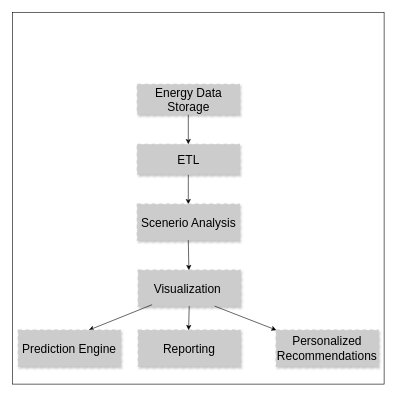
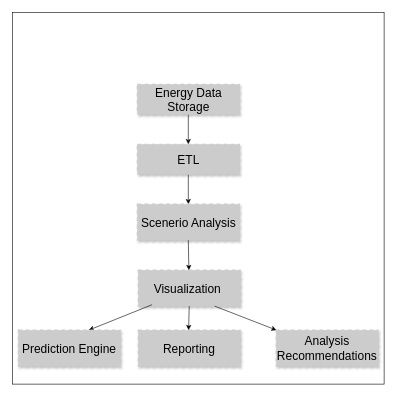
- <mxCell id="15" value="Personalized Recommendations" style="whiteSpace=wrap;html=1;shadow=1;fontSize=20;fillColor=#CCCCCC;strokeColor=#CCCCCC;strokeWidth=2;dashed=1;" vertex="1" parent="1"><mxGeometry x="460" y="550" width="170" height="60" as="geometry" /></mxCell>
+ <mxCell id="15" value="Analysis Recommendations" style="whiteSpace=wrap;html=1;shadow=1;fontSize=20;fillColor=#CCCCCC;strokeColor=#CCCCCC;strokeWidth=2;dashed=1;" vertex="1" parent="1"><mxGeometry x="460" y="550" width="170" height="60" as="geometry" /></mxCell>
